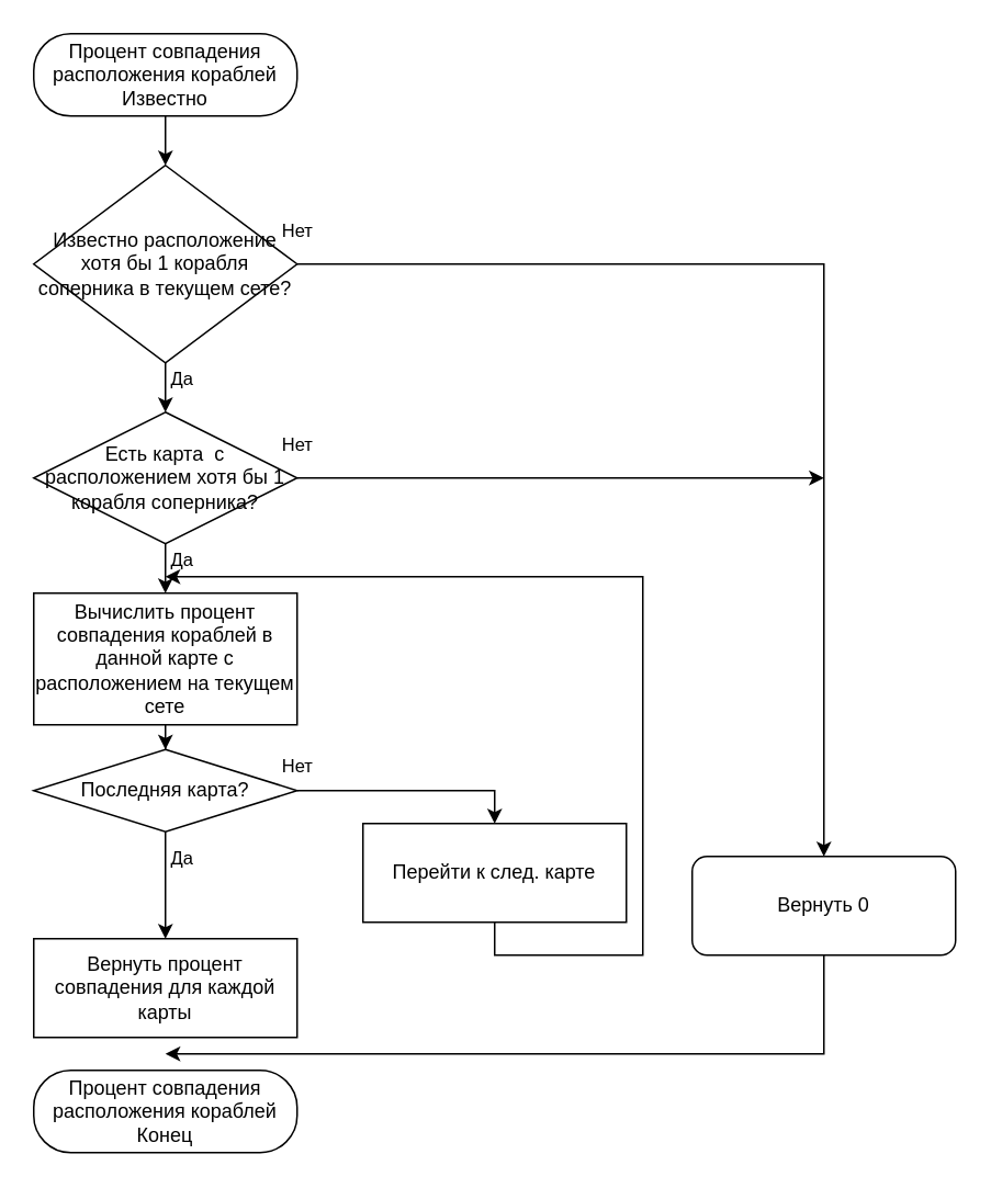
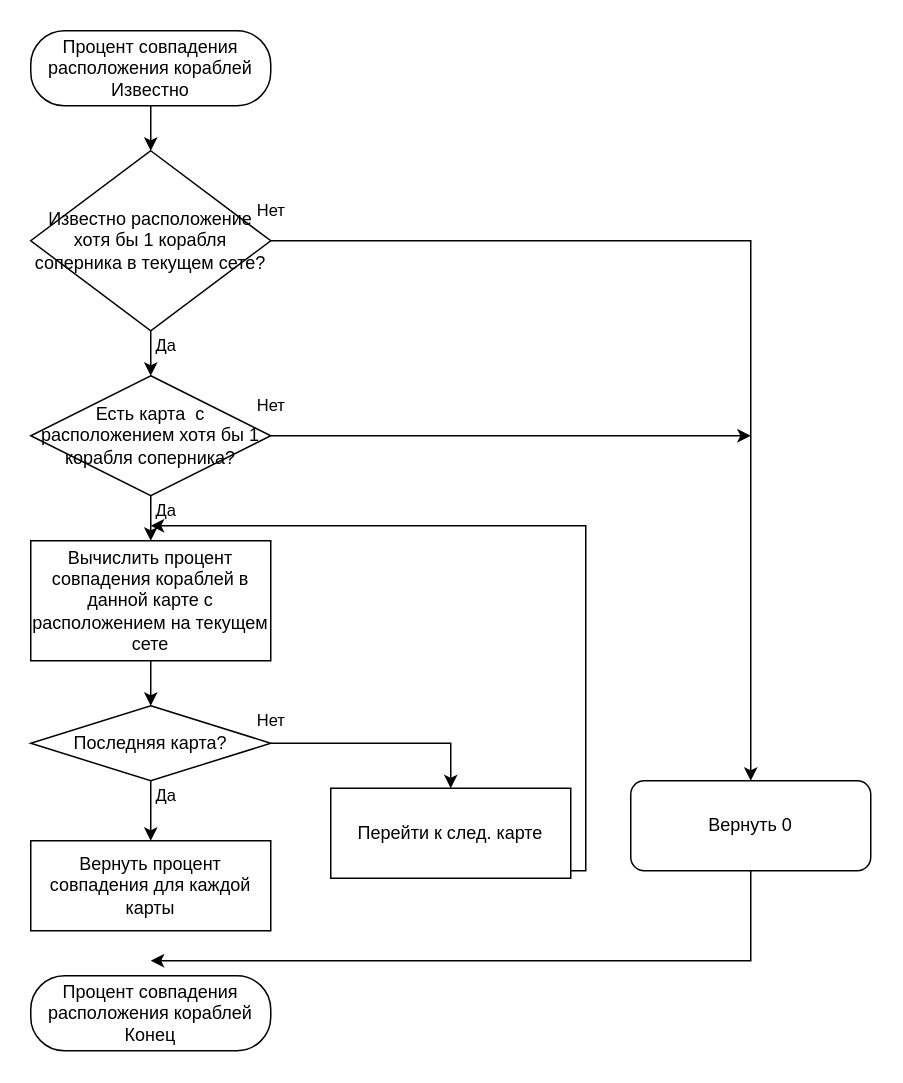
- <mxCell id="14" value="Последняя карта?" style="rhombus;whiteSpace=wrap;html=1;rounded=0;" vertex="1" parent="1"><mxGeometry x="20" y="455" width="160" height="50" as="geometry" /></mxCell>
+ <mxCell id="14" value="Последняя карта?" style="rhombus;whiteSpace=wrap;html=1;rounded=0;" vertex="1" parent="1"><mxGeometry x="20" y="470" width="160" height="50" as="geometry" /></mxCell>
- <mxCell id="20" value="Перейти к след. карте" style="whiteSpace=wrap;html=1;rounded=0;" vertex="1" parent="1"><mxGeometry x="220" y="500" width="160" height="60" as="geometry" /></mxCell>
+ <mxCell id="20" value="Перейти к след. карте" style="whiteSpace=wrap;html=1;rounded=0;" vertex="1" parent="1"><mxGeometry x="220" y="525" width="160" height="60" as="geometry" /></mxCell>
- <mxCell id="15" value="Вернуть процент совпадения для каждой карты" style="whiteSpace=wrap;html=1;rounded=0;" vertex="1" parent="1"><mxGeometry x="20" y="570" width="160" height="60" as="geometry" /></mxCell>
+ <mxCell id="15" value="Вернуть процент совпадения для каждой карты" style="whiteSpace=wrap;html=1;rounded=0;" vertex="1" parent="1"><mxGeometry x="20" y="560" width="160" height="60" as="geometry" /></mxCell>
